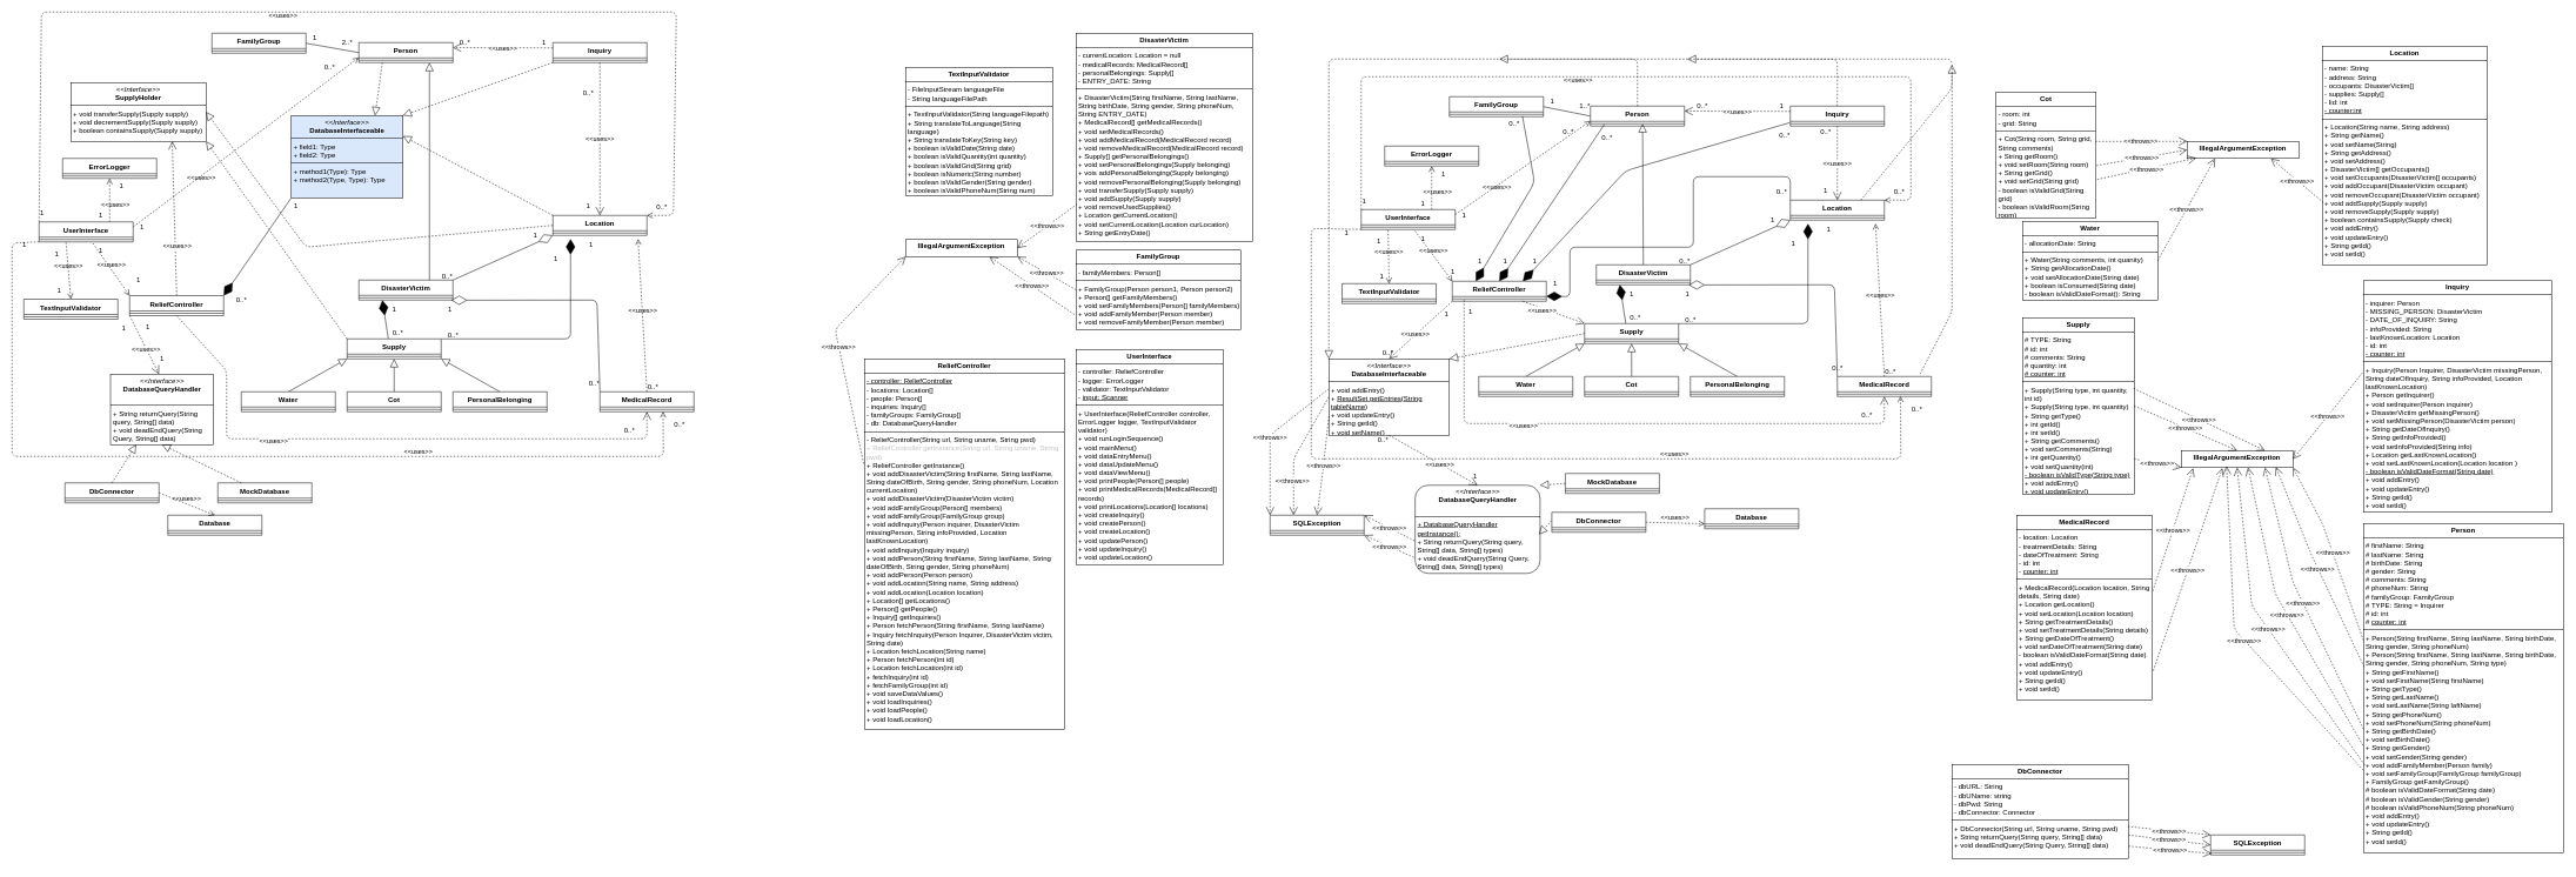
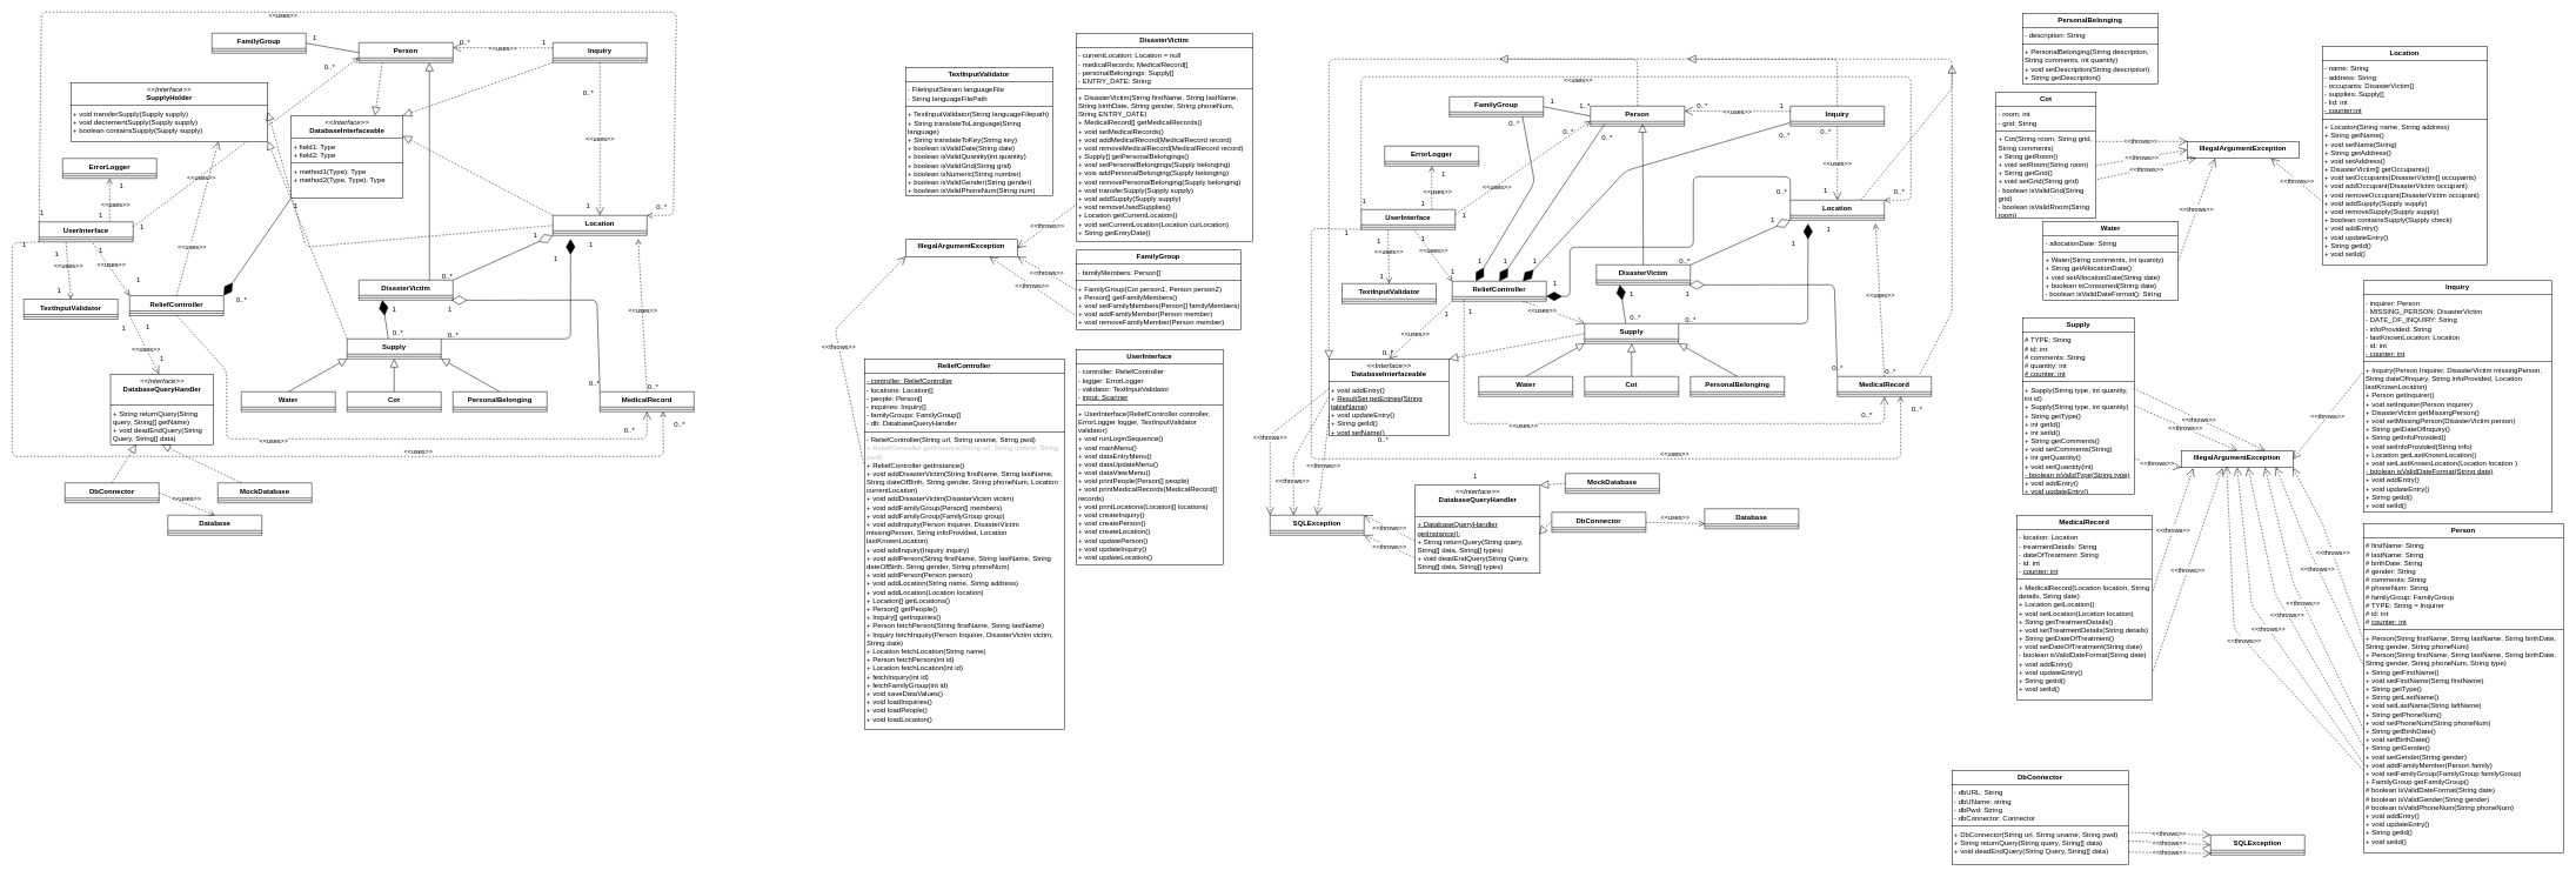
- <mxCell id="193" value="2..*" style="text;html=1;align=center;verticalAlign=middle;resizable=0;points=[];autosize=1;strokeColor=none;fillColor=none;" parent="1" vertex="1"><mxGeometry x="570" y="56" width="40" height="30" as="geometry" /></mxCell>
+ <mxCell id="32" value="&lt;p style=&quot;margin:0px;margin-top:4px;text-align:center;&quot;&gt;&lt;b&gt;PersonalBelonging&lt;/b&gt;&lt;/p&gt;&lt;hr size=&quot;1&quot; style=&quot;border-style:solid;&quot;&gt;&lt;p style=&quot;margin:0px;margin-left:4px;&quot;&gt;- description: String&lt;/p&gt;&lt;hr size=&quot;1&quot; style=&quot;border-style:solid;&quot;&gt;&lt;p style=&quot;margin:0px;margin-left:4px;&quot;&gt;+ PersonalBelonging(String description, String comments, int quantity)&lt;/p&gt;&lt;p style=&quot;margin:0px;margin-left:4px;&quot;&gt;+ void setDescription(String description)&lt;/p&gt;&lt;p style=&quot;margin:0px;margin-left:4px;&quot;&gt;+ String getDescription()&lt;/p&gt;" style="verticalAlign=top;align=left;overflow=fill;html=1;whiteSpace=wrap;" parent="1" vertex="1"><mxGeometry x="3440" y="22" width="230" height="120" as="geometry" /></mxCell>
- <mxCell id="227" value="&lt;p style=&quot;margin:0px;margin-top:4px;text-align:center;&quot;&gt;&lt;i&gt;&amp;lt;&amp;lt;Interface&amp;gt;&amp;gt;&lt;/i&gt;&lt;br&gt;&lt;b&gt;SupplyHolder&lt;/b&gt;&lt;/p&gt;&lt;hr size=&quot;1&quot; style=&quot;border-style:solid;&quot;&gt;&lt;p style=&quot;margin:0px;margin-left:4px;&quot;&gt;+ void transferSupply(Supply supply)&lt;br&gt;+ void decrementSupply(Supply supply)&lt;/p&gt;&lt;p style=&quot;margin:0px;margin-left:4px;&quot;&gt;+ boolean containsSupply(Supply supply)&lt;/p&gt;" style="verticalAlign=top;align=left;overflow=fill;html=1;whiteSpace=wrap;" parent="1" vertex="1"><mxGeometry x="120" y="140" width="230" height="100" as="geometry" /></mxCell>
+ <mxCell id="227" value="&lt;p style=&quot;margin:0px;margin-top:4px;text-align:center;&quot;&gt;&lt;i&gt;&amp;lt;&amp;lt;Interface&amp;gt;&amp;gt;&lt;/i&gt;&lt;br&gt;&lt;b&gt;SupplyHolder&lt;/b&gt;&lt;/p&gt;&lt;hr size=&quot;1&quot; style=&quot;border-style:solid;&quot;&gt;&lt;p style=&quot;margin:0px;margin-left:4px;&quot;&gt;+ void transferSupply(Supply supply)&lt;br&gt;+ void decrementSupply(Supply supply)&lt;/p&gt;&lt;p style=&quot;margin:0px;margin-left:4px;&quot;&gt;+ boolean containsSupply(Supply supply)&lt;/p&gt;" style="verticalAlign=top;align=left;overflow=fill;html=1;whiteSpace=wrap;" parent="1" vertex="1"><mxGeometry x="120" y="140" width="335" height="100" as="geometry" /></mxCell>
- <mxCell id="226" value="&lt;p style=&quot;margin:0px;margin-top:4px;text-align:center;&quot;&gt;&lt;i&gt;&amp;lt;&amp;lt;Interface&amp;gt;&amp;gt;&lt;/i&gt;&lt;br&gt;&lt;b&gt;DatabaseInterfaceable&lt;/b&gt;&lt;/p&gt;&lt;hr size=&quot;1&quot; style=&quot;border-style:solid;&quot;&gt;&lt;p style=&quot;margin:0px;margin-left:4px;&quot;&gt;+ field1: Type&lt;br&gt;+ field2: Type&lt;/p&gt;&lt;hr size=&quot;1&quot; style=&quot;border-style:solid;&quot;&gt;&lt;p style=&quot;margin:0px;margin-left:4px;&quot;&gt;+ method1(Type): Type&lt;br&gt;+ method2(Type, Type): Type&lt;/p&gt;" style="verticalAlign=top;align=left;overflow=fill;html=1;whiteSpace=wrap;fillColor=#dae8fc;" parent="1" vertex="1"><mxGeometry x="495" y="196" width="190" height="140" as="geometry" /></mxCell>
+ <mxCell id="226" value="&lt;p style=&quot;margin:0px;margin-top:4px;text-align:center;&quot;&gt;&lt;i&gt;&amp;lt;&amp;lt;Interface&amp;gt;&amp;gt;&lt;/i&gt;&lt;br&gt;&lt;b&gt;DatabaseInterfaceable&lt;/b&gt;&lt;/p&gt;&lt;hr size=&quot;1&quot; style=&quot;border-style:solid;&quot;&gt;&lt;p style=&quot;margin:0px;margin-left:4px;&quot;&gt;+ field1: Type&lt;br&gt;+ field2: Type&lt;/p&gt;&lt;hr size=&quot;1&quot; style=&quot;border-style:solid;&quot;&gt;&lt;p style=&quot;margin:0px;margin-left:4px;&quot;&gt;+ method1(Type): Type&lt;br&gt;+ method2(Type, Type): Type&lt;/p&gt;" style="verticalAlign=top;align=left;overflow=fill;html=1;whiteSpace=wrap;" parent="1" vertex="1"><mxGeometry x="495" y="196" width="190" height="140" as="geometry" /></mxCell>
- <mxCell id="36" value="&lt;p style=&quot;margin:0px;margin-top:4px;text-align:center;&quot;&gt;&lt;b&gt;Water&lt;/b&gt;&lt;/p&gt;&lt;hr size=&quot;1&quot; style=&quot;border-style:solid;&quot;&gt;&lt;p style=&quot;margin:0px;margin-left:4px;&quot;&gt;- allocationDate: String&lt;/p&gt;&lt;hr size=&quot;1&quot; style=&quot;border-style:solid;&quot;&gt;&lt;p style=&quot;margin:0px;margin-left:4px;&quot;&gt;&lt;span style=&quot;background-color: transparent;&quot;&gt;+ Water(String comments, int quanity)&lt;/span&gt;&lt;/p&gt;&lt;p style=&quot;margin:0px;margin-left:4px;&quot;&gt;+ String getAllocationDate()&lt;/p&gt;&lt;p style=&quot;margin:0px;margin-left:4px;&quot;&gt;+ void setAllocationDate(String date)&lt;/p&gt;&lt;p style=&quot;margin:0px;margin-left:4px;&quot;&gt;+ boolean isConsumed(String date)&lt;/p&gt;&lt;p style=&quot;margin:0px;margin-left:4px;&quot;&gt;- boolean isValidDateFormat(): String&lt;/p&gt;" style="verticalAlign=top;align=left;overflow=fill;html=1;whiteSpace=wrap;" parent="1" vertex="1"><mxGeometry x="3440" y="376" width="230" height="134" as="geometry" /></mxCell>
+ <mxCell id="36" value="&lt;p style=&quot;margin:0px;margin-top:4px;text-align:center;&quot;&gt;&lt;b&gt;Water&lt;/b&gt;&lt;/p&gt;&lt;hr size=&quot;1&quot; style=&quot;border-style:solid;&quot;&gt;&lt;p style=&quot;margin:0px;margin-left:4px;&quot;&gt;- allocationDate: String&lt;/p&gt;&lt;hr size=&quot;1&quot; style=&quot;border-style:solid;&quot;&gt;&lt;p style=&quot;margin:0px;margin-left:4px;&quot;&gt;&lt;span style=&quot;background-color: transparent;&quot;&gt;+ Water(String comments, int quanity)&lt;/span&gt;&lt;/p&gt;&lt;p style=&quot;margin:0px;margin-left:4px;&quot;&gt;+ String getAllocationDate()&lt;/p&gt;&lt;p style=&quot;margin:0px;margin-left:4px;&quot;&gt;+ void setAllocationDate(String date)&lt;/p&gt;&lt;p style=&quot;margin:0px;margin-left:4px;&quot;&gt;+ boolean isConsumed(String date)&lt;/p&gt;&lt;p style=&quot;margin:0px;margin-left:4px;&quot;&gt;- boolean isValidDateFormat(): String&lt;/p&gt;" style="verticalAlign=top;align=left;overflow=fill;html=1;whiteSpace=wrap;" parent="1" vertex="1"><mxGeometry x="3475" y="376" width="230" height="134" as="geometry" /></mxCell>
- <mxCell id="54" value="&lt;p style=&quot;margin:0px;margin-top:4px;text-align:center;&quot;&gt;&lt;b&gt;FamilyGroup&lt;/b&gt;&lt;/p&gt;&lt;hr size=&quot;1&quot; style=&quot;border-style:solid;&quot;&gt;&lt;p style=&quot;margin:0px;margin-left:4px;&quot;&gt;&lt;span style=&quot;background-color: transparent;&quot;&gt;- familyMembers: Person[]&lt;/span&gt;&lt;/p&gt;&lt;hr size=&quot;1&quot; style=&quot;border-style:solid;&quot;&gt;&lt;p style=&quot;margin:0px;margin-left:4px;&quot;&gt;+ FamilyGroup(Person person1, Person person2)&lt;/p&gt;&lt;p style=&quot;margin:0px;margin-left:4px;&quot;&gt;+ Person[] getFamilyMembers()&lt;/p&gt;&lt;p style=&quot;margin:0px;margin-left:4px;&quot;&gt;+ void setFamilyMembers(Person[] familyMembers)&lt;/p&gt;&lt;p style=&quot;margin:0px;margin-left:4px;&quot;&gt;+ void addFamilyMember(Person member)&lt;/p&gt;&lt;p style=&quot;margin:0px;margin-left:4px;&quot;&gt;+ void removeFamilyMember(Person member)&lt;/p&gt;" style="verticalAlign=top;align=left;overflow=fill;html=1;whiteSpace=wrap;" parent="1" vertex="1"><mxGeometry x="1830" y="425" width="280" height="135" as="geometry" /></mxCell>
+ <mxCell id="54" value="&lt;p style=&quot;margin:0px;margin-top:4px;text-align:center;&quot;&gt;&lt;b&gt;FamilyGroup&lt;/b&gt;&lt;/p&gt;&lt;hr size=&quot;1&quot; style=&quot;border-style:solid;&quot;&gt;&lt;p style=&quot;margin:0px;margin-left:4px;&quot;&gt;&lt;span style=&quot;background-color: transparent;&quot;&gt;- familyMembers: Person[]&lt;/span&gt;&lt;/p&gt;&lt;hr size=&quot;1&quot; style=&quot;border-style:solid;&quot;&gt;&lt;p style=&quot;margin:0px;margin-left:4px;&quot;&gt;+ FamilyGroup(Cot person1, Person person2)&lt;/p&gt;&lt;p style=&quot;margin:0px;margin-left:4px;&quot;&gt;+ Person[] getFamilyMembers()&lt;/p&gt;&lt;p style=&quot;margin:0px;margin-left:4px;&quot;&gt;+ void setFamilyMembers(Person[] familyMembers)&lt;/p&gt;&lt;p style=&quot;margin:0px;margin-left:4px;&quot;&gt;+ void addFamilyMember(Person member)&lt;/p&gt;&lt;p style=&quot;margin:0px;margin-left:4px;&quot;&gt;+ void removeFamilyMember(Person member)&lt;/p&gt;" style="verticalAlign=top;align=left;overflow=fill;html=1;whiteSpace=wrap;" parent="1" vertex="1"><mxGeometry x="1830" y="425" width="280" height="135" as="geometry" /></mxCell>
- <mxCell id="218" value="&lt;p style=&quot;margin:0px;margin-top:4px;text-align:center;&quot;&gt;&lt;i&gt;&amp;lt;&amp;lt;Interface&amp;gt;&amp;gt;&lt;/i&gt;&lt;br&gt;&lt;b&gt;DatabaseQueryHandler&lt;/b&gt;&lt;/p&gt;&lt;p style=&quot;margin:0px;margin-left:4px;&quot;&gt;&lt;br&gt;&lt;/p&gt;&lt;hr size=&quot;1&quot; style=&quot;border-style:solid;&quot;&gt;&lt;p style=&quot;margin:0px;margin-left:4px;&quot;&gt;+ String returnQuery(String query, String[] data)&lt;/p&gt;&lt;p style=&quot;margin:0px;margin-left:4px;&quot;&gt;+ void deadEndQuery(String Query, String[] data)&lt;/p&gt;" style="verticalAlign=top;align=left;overflow=fill;html=1;whiteSpace=wrap;" parent="1" vertex="1"><mxGeometry x="187.5" y="636" width="175" height="120" as="geometry" /></mxCell>
+ <mxCell id="218" value="&lt;p style=&quot;margin:0px;margin-top:4px;text-align:center;&quot;&gt;&lt;i&gt;&amp;lt;&amp;lt;Interface&amp;gt;&amp;gt;&lt;/i&gt;&lt;br&gt;&lt;b&gt;DatabaseQueryHandler&lt;/b&gt;&lt;/p&gt;&lt;p style=&quot;margin:0px;margin-left:4px;&quot;&gt;&lt;br&gt;&lt;/p&gt;&lt;hr size=&quot;1&quot; style=&quot;border-style:solid;&quot;&gt;&lt;p style=&quot;margin:0px;margin-left:4px;&quot;&gt;+ String returnQuery(String query, String[] getName)&lt;/p&gt;&lt;p style=&quot;margin:0px;margin-left:4px;&quot;&gt;+ void deadEndQuery(String Query, String[] data)&lt;/p&gt;" style="verticalAlign=top;align=left;overflow=fill;html=1;whiteSpace=wrap;" parent="1" vertex="1"><mxGeometry x="187.5" y="636" width="175" height="120" as="geometry" /></mxCell>
- <mxCell id="238" value="&amp;lt;&amp;lt;uses&amp;gt;&amp;gt;" style="endArrow=open;endSize=12;dashed=1;html=1;exitX=0.5;exitY=1;exitDx=0;exitDy=0;entryX=0.5;entryY=0;entryDx=0;entryDy=0;" parent="1" source="236" target="124" edge="1"><mxGeometry x="0.158" y="-1" width="160" relative="1" as="geometry"><mxPoint y="522" as="sourcePoint" x="2480" /><mxPoint x="2385" y="620" as="targetPoint" /><Array as="points" /><mxPoint as="offset" /></mxGeometry></mxCell>
- <mxCell id="124" value="&lt;p style=&quot;margin:0px;margin-top:4px;text-align:center;&quot;&gt;&lt;i&gt;&amp;lt;&amp;lt;Interface&amp;gt;&amp;gt;&lt;/i&gt;&lt;br&gt;&lt;b&gt;DatabaseQueryHandler&lt;/b&gt;&lt;/p&gt;&lt;p style=&quot;margin:0px;margin-left:4px;&quot;&gt;&lt;br&gt;&lt;/p&gt;&lt;hr size=&quot;1&quot; style=&quot;border-style:solid;&quot;&gt;&lt;p style=&quot;margin:0px;margin-left:4px;&quot;&gt;&lt;u&gt;+ DatabaseQueryHandler getInstance();&lt;/u&gt;&lt;/p&gt;&lt;p style=&quot;margin:0px;margin-left:4px;&quot;&gt;+ String returnQuery(String query, String[] data, String[] types)&lt;/p&gt;&lt;p style=&quot;margin:0px;margin-left:4px;&quot;&gt;+ void deadEndQuery(String Query, String[] data, String[] types)&lt;/p&gt;" style="verticalAlign=top;align=left;overflow=fill;html=1;whiteSpace=wrap;rounded=1;" parent="1" vertex="1"><mxGeometry x="2406.75" y="825" width="212.5" height="150" as="geometry" /></mxCell>
+ <mxCell id="124" value="&lt;p style=&quot;margin:0px;margin-top:4px;text-align:center;&quot;&gt;&lt;i&gt;&amp;lt;&amp;lt;Interface&amp;gt;&amp;gt;&lt;/i&gt;&lt;br&gt;&lt;b&gt;DatabaseQueryHandler&lt;/b&gt;&lt;/p&gt;&lt;p style=&quot;margin:0px;margin-left:4px;&quot;&gt;&lt;br&gt;&lt;/p&gt;&lt;hr size=&quot;1&quot; style=&quot;border-style:solid;&quot;&gt;&lt;p style=&quot;margin:0px;margin-left:4px;&quot;&gt;&lt;u&gt;+ DatabaseQueryHandler getInstance();&lt;/u&gt;&lt;/p&gt;&lt;p style=&quot;margin:0px;margin-left:4px;&quot;&gt;+ String returnQuery(String query, String[] data, String[] types)&lt;/p&gt;&lt;p style=&quot;margin:0px;margin-left:4px;&quot;&gt;+ void deadEndQuery(String Query, String[] data, String[] types)&lt;/p&gt;" style="verticalAlign=top;align=left;overflow=fill;html=1;whiteSpace=wrap;" parent="1" vertex="1"><mxGeometry x="2406.75" y="825" width="212.5" height="150" as="geometry" /></mxCell>
- <mxCell id="129" value="&lt;p style=&quot;margin:0px;margin-top:4px;text-align:center;&quot;&gt;&lt;b&gt;DbConnector&lt;/b&gt;&lt;/p&gt;&lt;hr size=&quot;1&quot; style=&quot;border-style:solid;&quot;&gt;&lt;p style=&quot;margin:0px;margin-left:4px;&quot;&gt;&lt;span style=&quot;background-color: transparent;&quot;&gt;- dbURL: String&lt;/span&gt;&lt;/p&gt;&lt;p style=&quot;margin:0px;margin-left:4px;&quot;&gt;- dbUName: string&lt;/p&gt;&lt;p style=&quot;margin:0px;margin-left:4px;&quot;&gt;- dbPwd: String&lt;/p&gt;&lt;p style=&quot;margin:0px;margin-left:4px;&quot;&gt;- dbConnector: Connector&lt;/p&gt;&lt;hr size=&quot;1&quot; style=&quot;border-style:solid;&quot;&gt;&lt;p style=&quot;scrollbar-color: light-dark(#e2e2e2, #4b4b4b)&lt;br/&gt;&#09;&#09;&#09;&#09;&#09;light-dark(#fbfbfb, var(--dark-panel-color)); margin: 0px 0px 0px 4px;&quot;&gt;+ DbConnector(String url, String uname, String pwd)&lt;/p&gt;&lt;p style=&quot;scrollbar-color: light-dark(#e2e2e2, #4b4b4b)&lt;br/&gt;&#09;&#09;&#09;&#09;&#09;light-dark(#fbfbfb, var(--dark-panel-color)); margin: 0px 0px 0px 4px;&quot;&gt;+ String returnQuery(String query, String[] data)&lt;/p&gt;&lt;p style=&quot;scrollbar-color: light-dark(#e2e2e2, #4b4b4b)&lt;br/&gt;&#09;&#09;&#09;&#09;&#09;light-dark(#fbfbfb, var(--dark-panel-color)); margin: 0px 0px 0px 4px;&quot;&gt;+ void deadEndQuery(String Query, String[] data)&lt;/p&gt;&lt;p style=&quot;scrollbar-color: light-dark(#e2e2e2, #4b4b4b)&lt;br/&gt;&#09;&#09;&#09;&#09;&#09;light-dark(#fbfbfb, var(--dark-panel-color)); margin: 0px 0px 0px 4px;&quot;&gt;&lt;br&gt;&lt;/p&gt;" style="verticalAlign=top;align=left;overflow=fill;html=1;whiteSpace=wrap;" parent="1" vertex="1"><mxGeometry x="3320" y="1300" width="300" height="160" as="geometry" /></mxCell>
+ <mxCell id="129" value="&lt;p style=&quot;margin:0px;margin-top:4px;text-align:center;&quot;&gt;&lt;b&gt;DbConnector&lt;/b&gt;&lt;/p&gt;&lt;hr size=&quot;1&quot; style=&quot;border-style:solid;&quot;&gt;&lt;p style=&quot;margin:0px;margin-left:4px;&quot;&gt;&lt;span style=&quot;background-color: transparent;&quot;&gt;- dbURL: String&lt;/span&gt;&lt;/p&gt;&lt;p style=&quot;margin:0px;margin-left:4px;&quot;&gt;- dbUName: string&lt;/p&gt;&lt;p style=&quot;margin:0px;margin-left:4px;&quot;&gt;- dbPwd: String&lt;/p&gt;&lt;p style=&quot;margin:0px;margin-left:4px;&quot;&gt;- dbConnector: Connector&lt;/p&gt;&lt;hr size=&quot;1&quot; style=&quot;border-style:solid;&quot;&gt;&lt;p style=&quot;scrollbar-color: light-dark(#e2e2e2, #4b4b4b)&lt;br/&gt;&#09;&#09;&#09;&#09;&#09;light-dark(#fbfbfb, var(--dark-panel-color)); margin: 0px 0px 0px 4px;&quot;&gt;+ DbConnector(String url, String uname, String pwd)&lt;/p&gt;&lt;p style=&quot;scrollbar-color: light-dark(#e2e2e2, #4b4b4b)&lt;br/&gt;&#09;&#09;&#09;&#09;&#09;light-dark(#fbfbfb, var(--dark-panel-color)); margin: 0px 0px 0px 4px;&quot;&gt;+ String returnQuery(String query, String[] data)&lt;/p&gt;&lt;p style=&quot;scrollbar-color: light-dark(#e2e2e2, #4b4b4b)&lt;br/&gt;&#09;&#09;&#09;&#09;&#09;light-dark(#fbfbfb, var(--dark-panel-color)); margin: 0px 0px 0px 4px;&quot;&gt;+ void deadEndQuery(String Query, String[] data)&lt;/p&gt;&lt;p style=&quot;scrollbar-color: light-dark(#e2e2e2, #4b4b4b)&lt;br/&gt;&#09;&#09;&#09;&#09;&#09;light-dark(#fbfbfb, var(--dark-panel-color)); margin: 0px 0px 0px 4px;&quot;&gt;&lt;br&gt;&lt;/p&gt;" style="verticalAlign=top;align=left;overflow=fill;html=1;whiteSpace=wrap;" parent="1" vertex="1"><mxGeometry x="3320" y="1310" width="300" height="160" as="geometry" /></mxCell>
